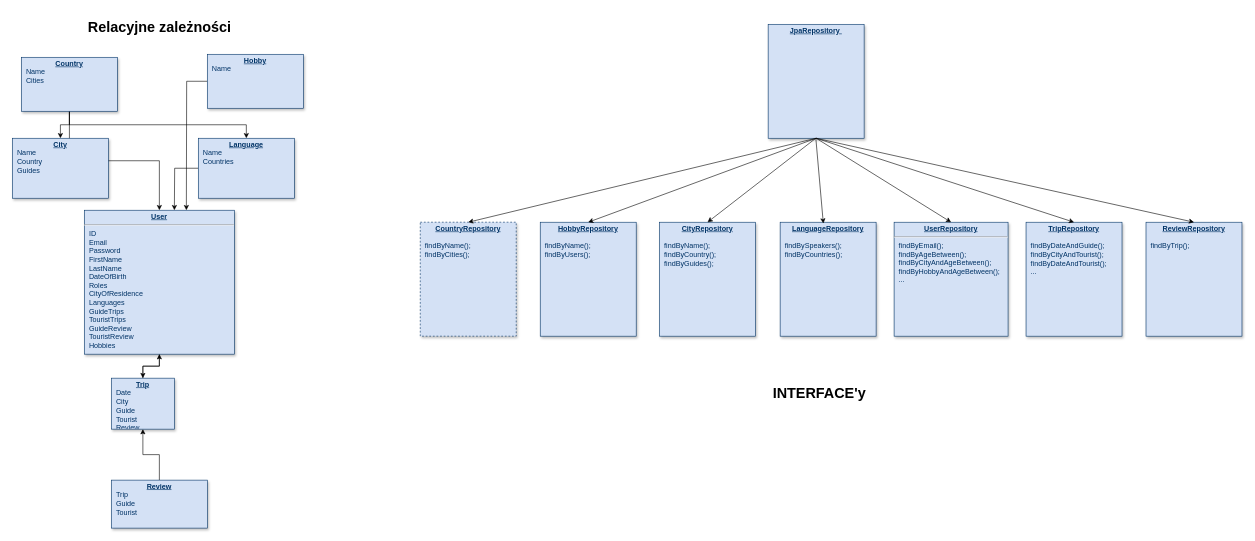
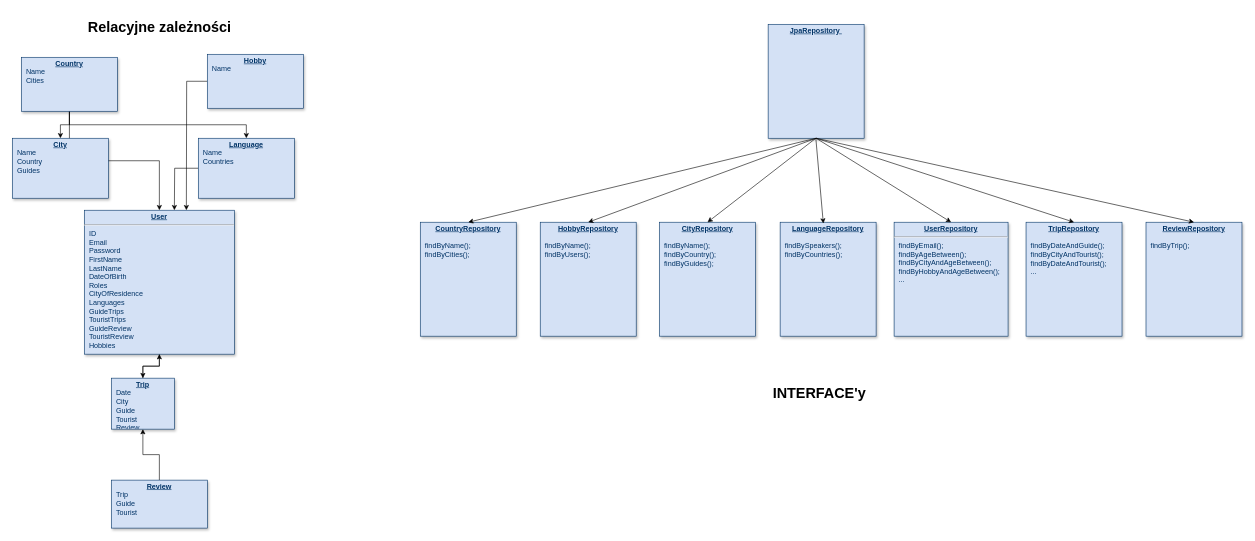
- <mxCell id="18" value="&lt;p style=&quot;margin: 0px ; margin-top: 4px ; text-align: center ; text-decoration: underline&quot;&gt;&lt;b&gt;CountryRepository&lt;/b&gt;&lt;/p&gt;&lt;p style=&quot;margin: 0px ; margin-left: 8px&quot;&gt;&lt;br&gt;&lt;/p&gt;&lt;p style=&quot;margin: 0px ; margin-left: 8px&quot;&gt;findByName();&amp;nbsp;&lt;/p&gt;&lt;p style=&quot;margin: 0px ; margin-left: 8px&quot;&gt;findByCities();&lt;/p&gt;" style="verticalAlign=top;align=left;overflow=fill;fontSize=12;fontFamily=Helvetica;html=1;strokeColor=#003366;shadow=1;fillColor=#D4E1F5;fontColor=#003366;dashed=1;" vertex="1" parent="1"><mxGeometry x="700" y="370" width="160" height="190" as="geometry" /></mxCell>
+ <mxCell id="18" value="&lt;p style=&quot;margin: 0px ; margin-top: 4px ; text-align: center ; text-decoration: underline&quot;&gt;&lt;b&gt;CountryRepository&lt;/b&gt;&lt;/p&gt;&lt;p style=&quot;margin: 0px ; margin-left: 8px&quot;&gt;&lt;br&gt;&lt;/p&gt;&lt;p style=&quot;margin: 0px ; margin-left: 8px&quot;&gt;findByName();&amp;nbsp;&lt;/p&gt;&lt;p style=&quot;margin: 0px ; margin-left: 8px&quot;&gt;findByCities();&lt;/p&gt;" style="verticalAlign=top;align=left;overflow=fill;fontSize=12;fontFamily=Helvetica;html=1;strokeColor=#003366;shadow=1;fillColor=#D4E1F5;fontColor=#003366" vertex="1" parent="1"><mxGeometry x="700" y="370" width="160" height="190" as="geometry" /></mxCell>
